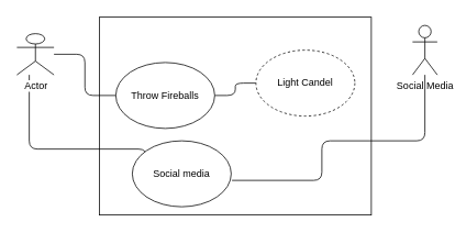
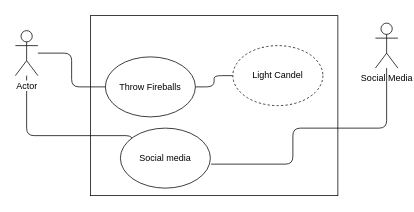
- <mxCell id="4" value="Actor" style="shape=umlActor;verticalLabelPosition=bottom;labelBackgroundColor=#ffffff;verticalAlign=top;html=1;" vertex="1" parent="1"><mxGeometry x="20" y="40" width="45" height="50" as="geometry" /></mxCell>
+ <mxCell id="4" value="Actor" style="shape=umlActor;verticalLabelPosition=bottom;labelBackgroundColor=#ffffff;verticalAlign=top;html=1;" vertex="1" parent="1"><mxGeometry x="20" y="40" width="30" height="60" as="geometry" /></mxCell>
